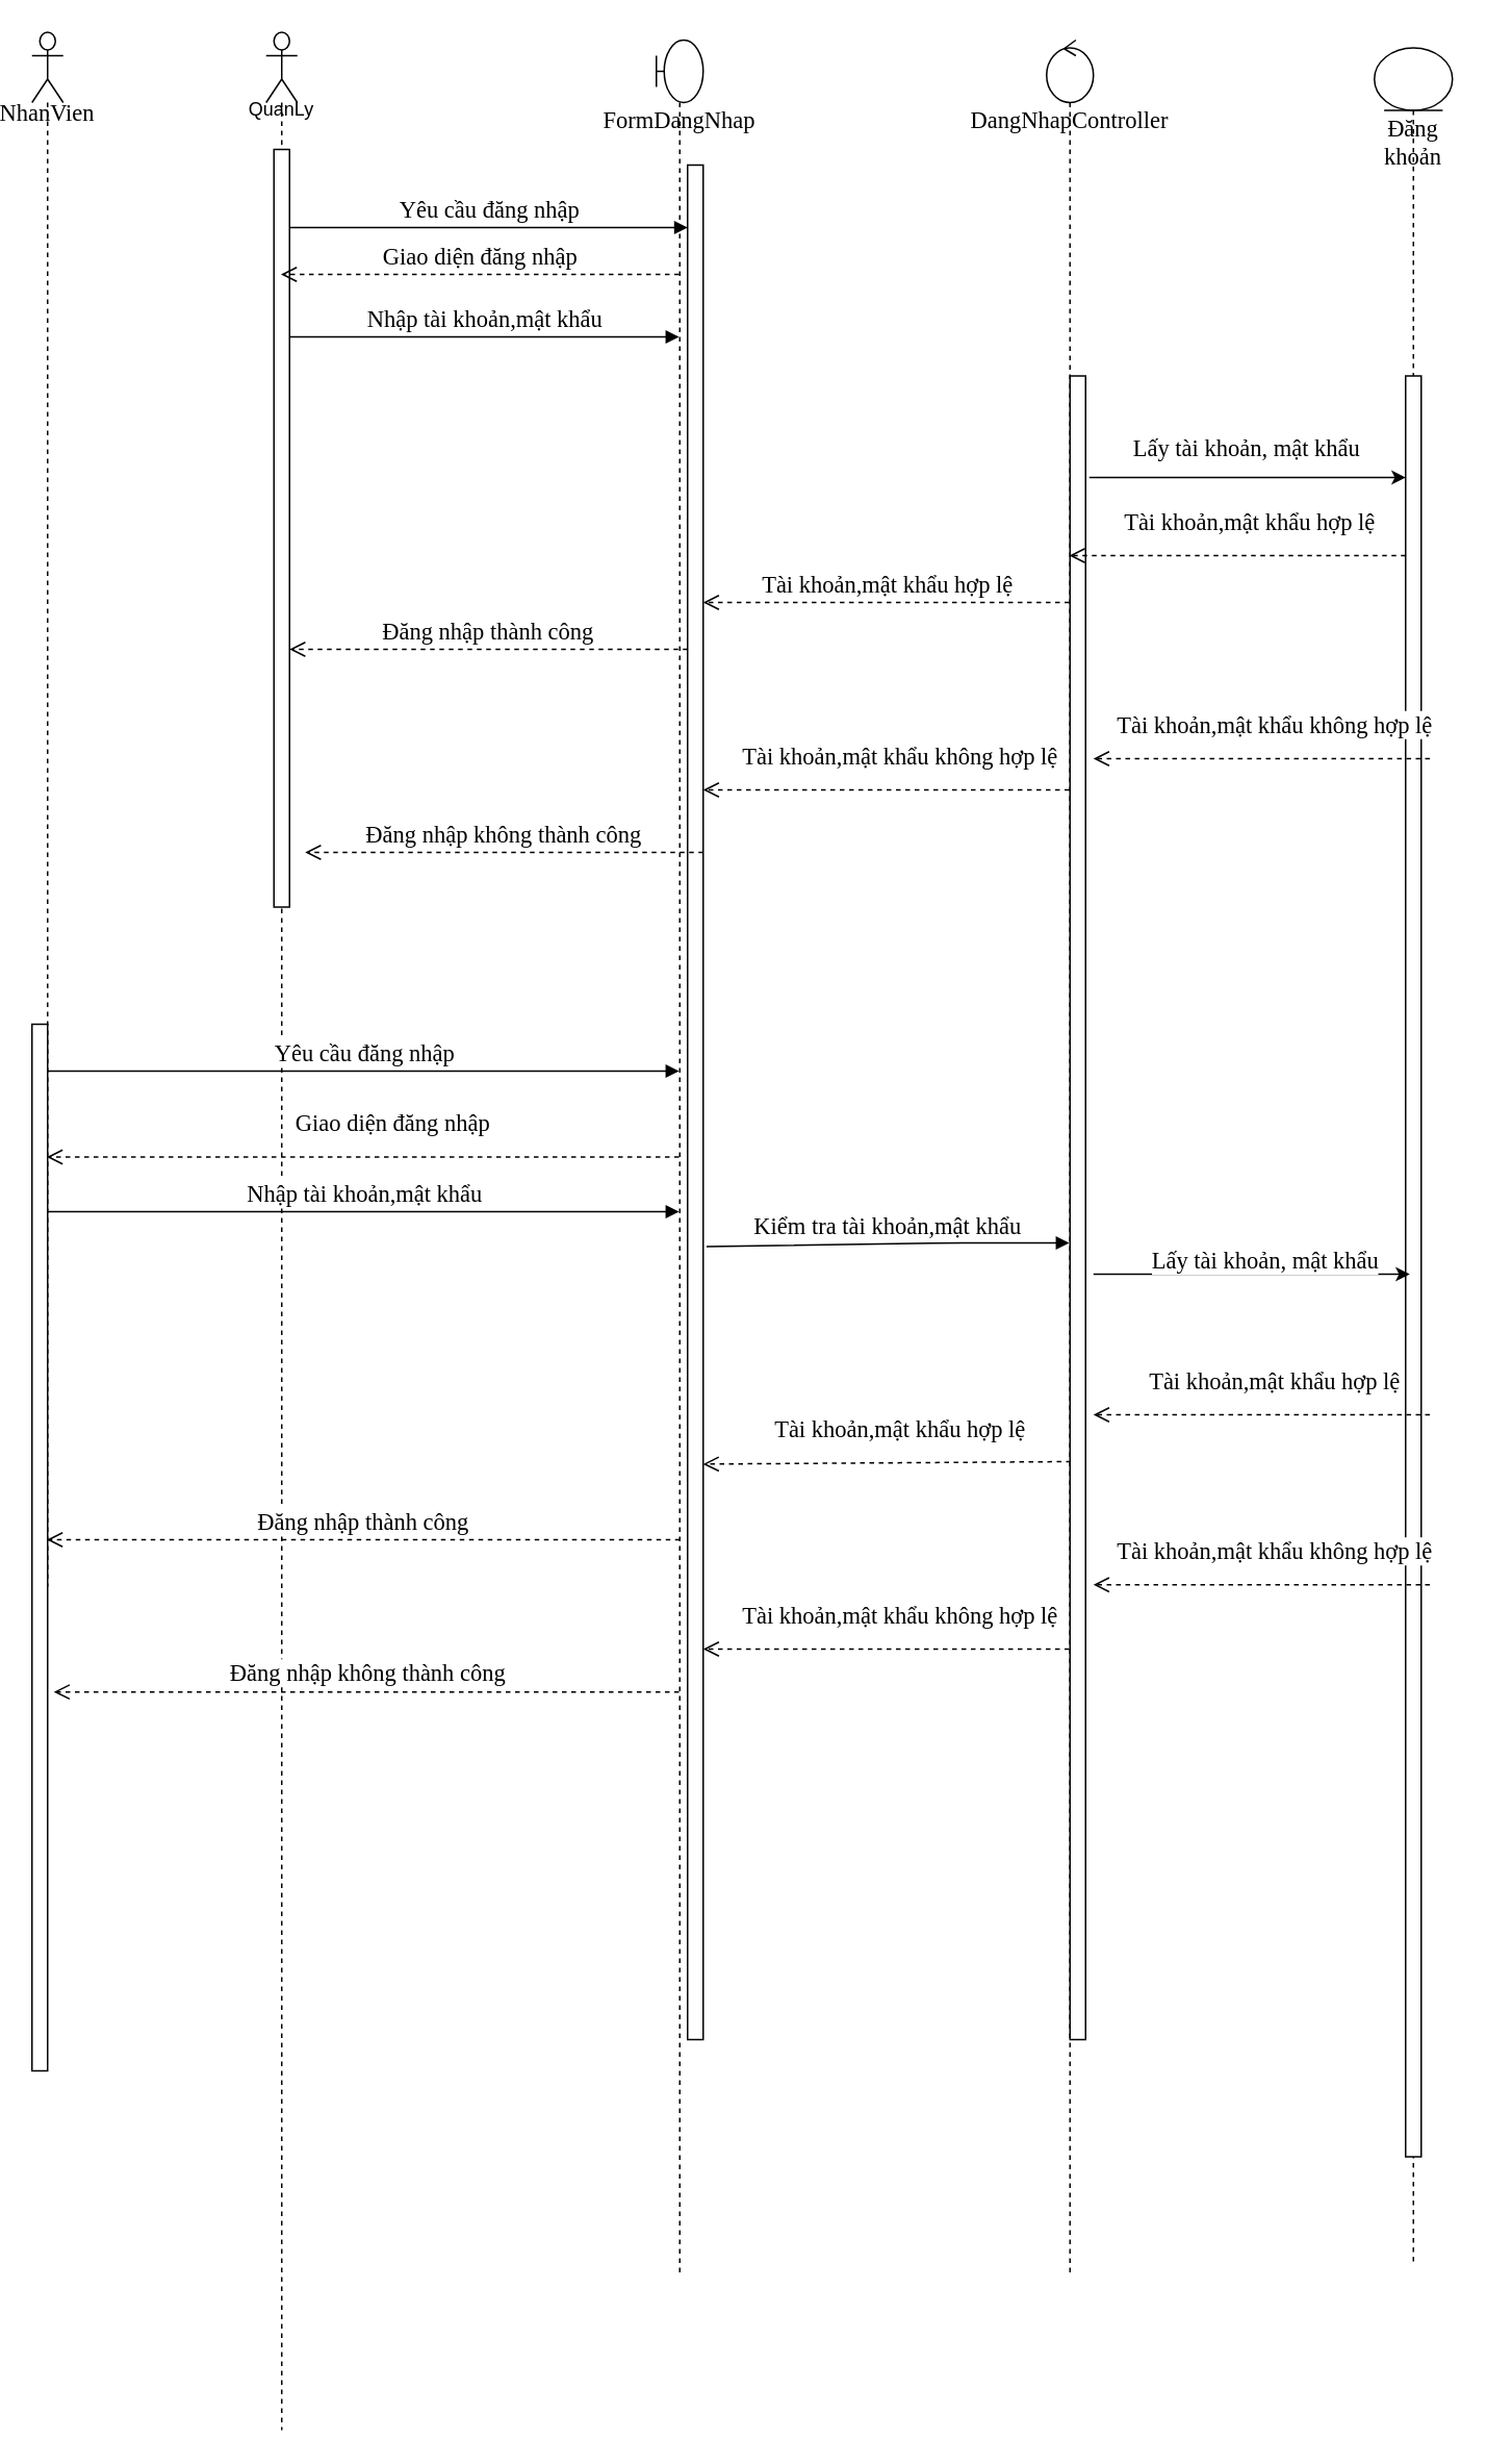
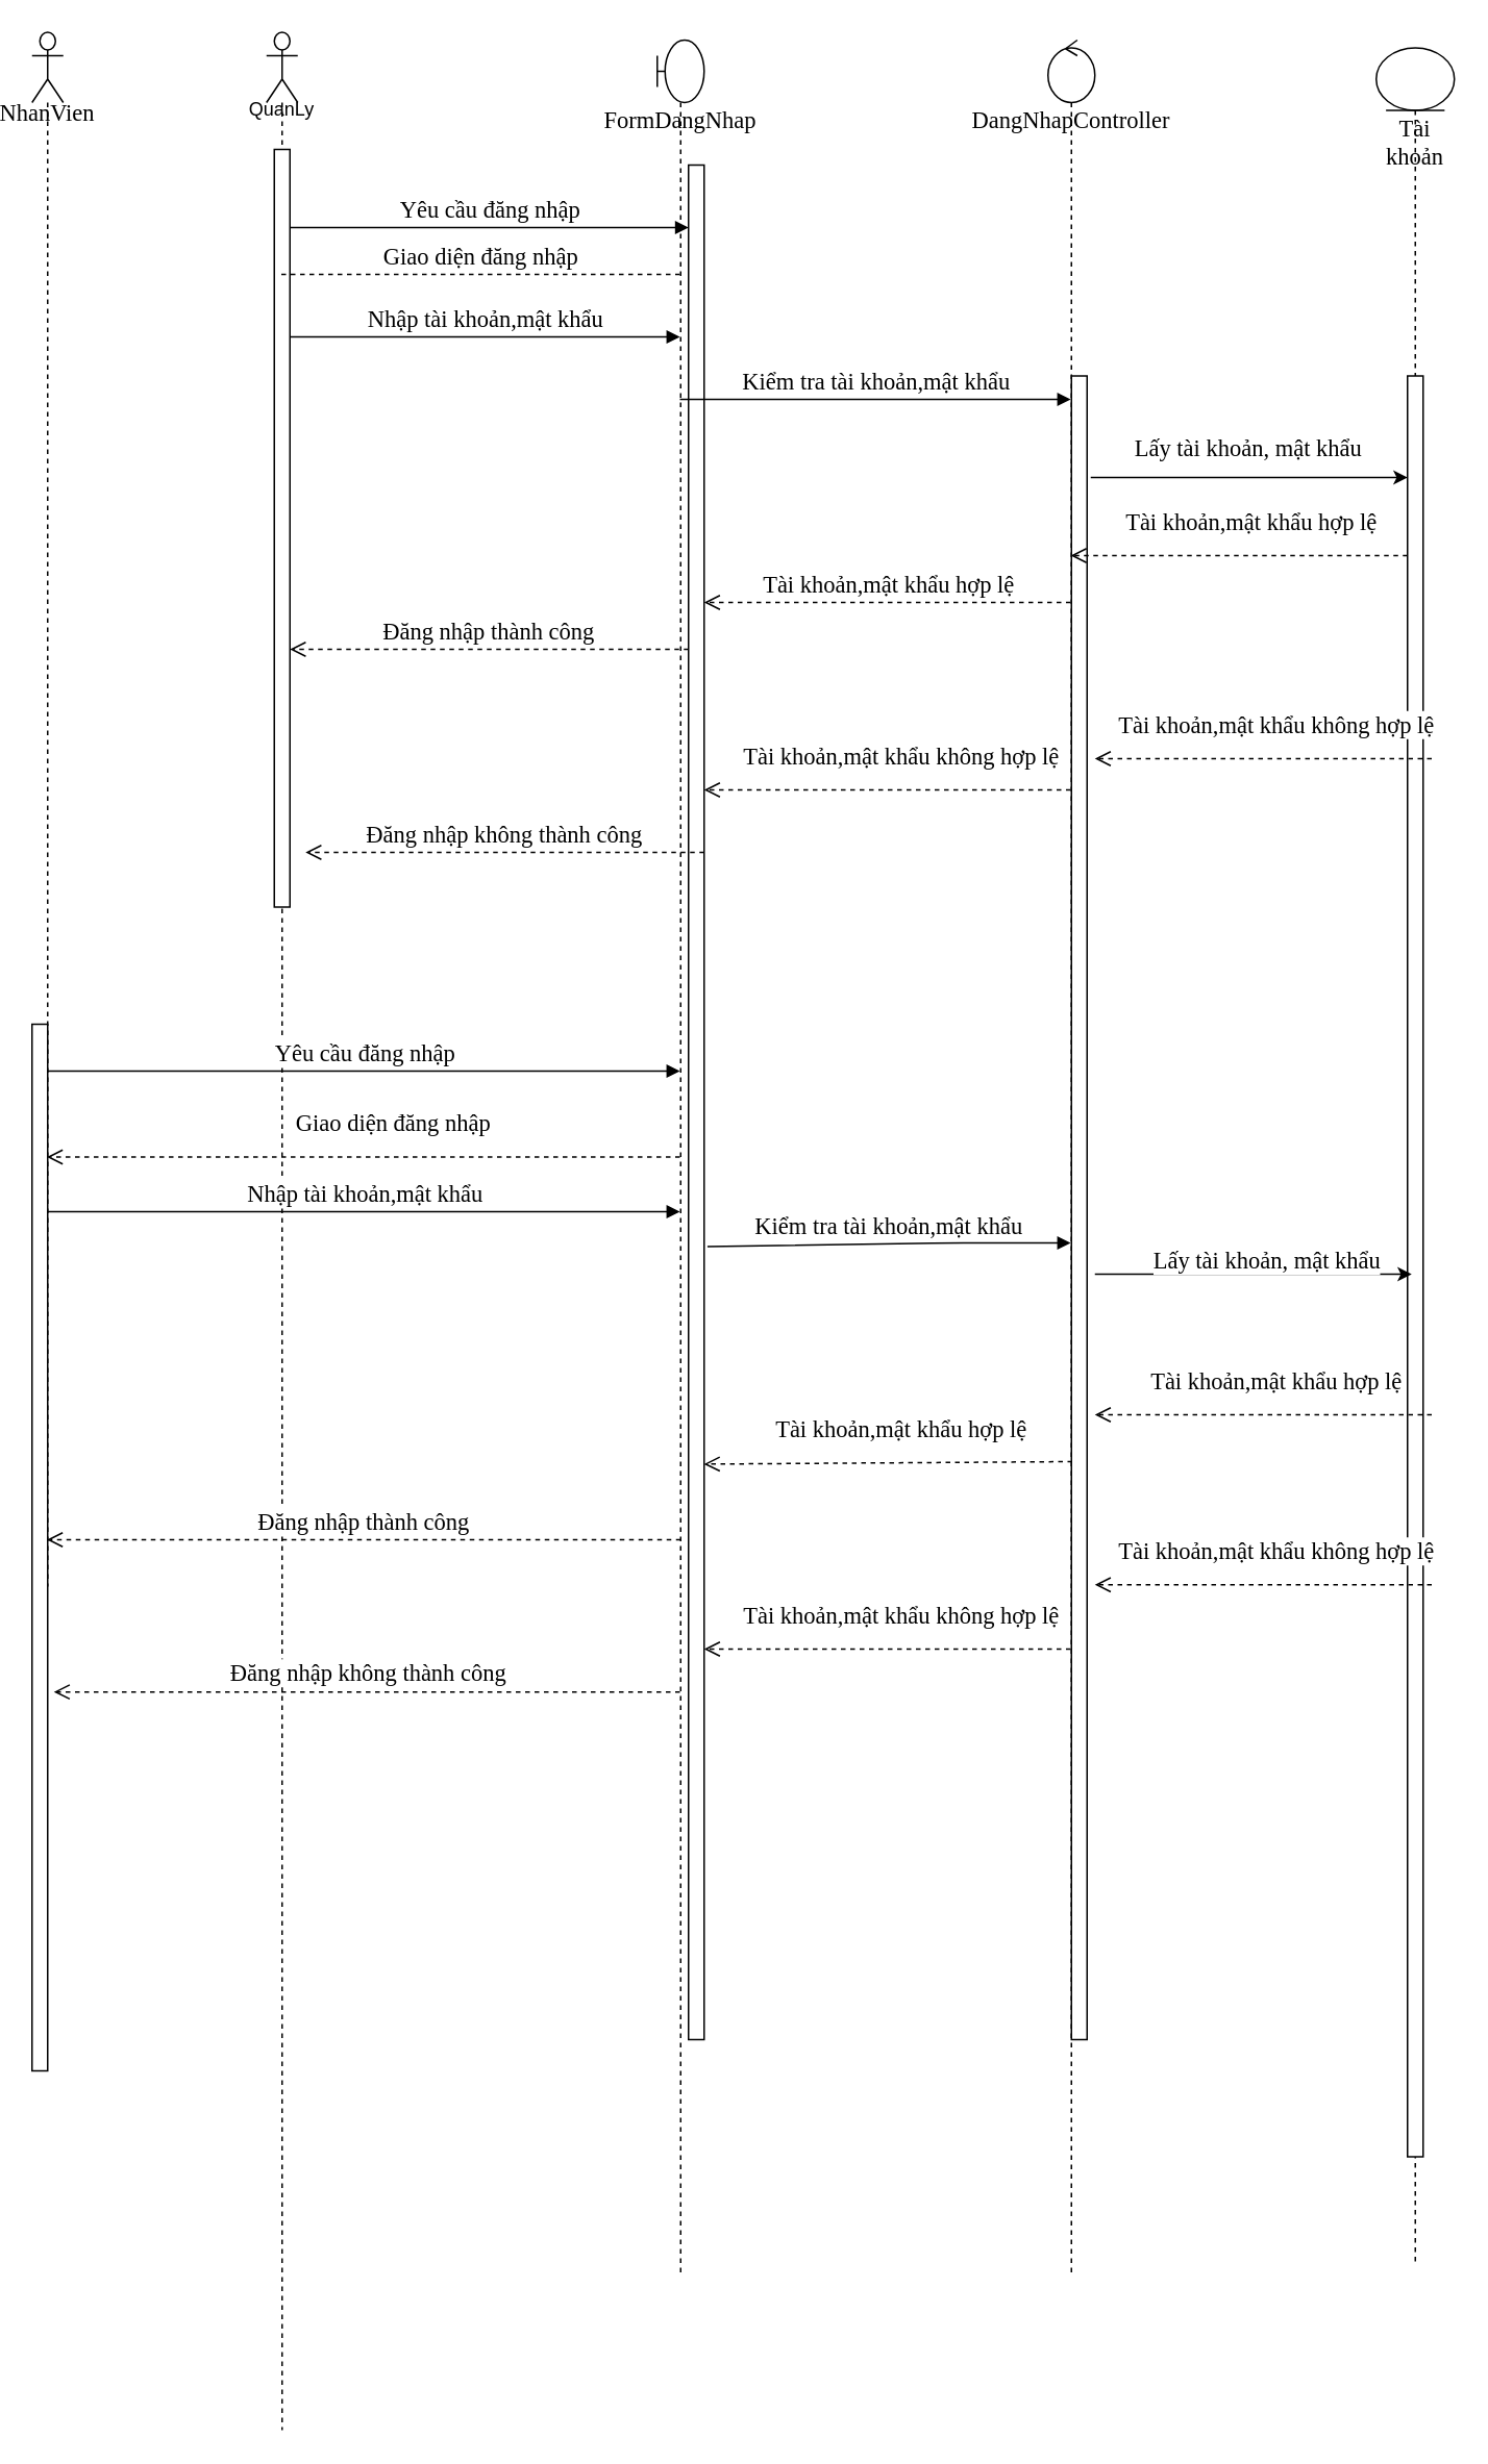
- <mxCell id="13" value="Đăng khoản" style="shape=umlLifeline;participant=umlEntity;perimeter=lifelinePerimeter;whiteSpace=wrap;html=1;container=1;collapsible=0;recursiveResize=0;verticalAlign=top;spacingTop=36;outlineConnect=0;fontFamily=Times New Roman;fontSize=15;" vertex="1" parent="1"><mxGeometry x="880" y="30" width="50" height="1420" as="geometry" /></mxCell>
+ <mxCell id="13" value="Tài khoản" style="shape=umlLifeline;participant=umlEntity;perimeter=lifelinePerimeter;whiteSpace=wrap;html=1;container=1;collapsible=0;recursiveResize=0;verticalAlign=top;spacingTop=36;outlineConnect=0;fontFamily=Times New Roman;fontSize=15;" vertex="1" parent="1"><mxGeometry x="880" y="30" width="50" height="1420" as="geometry" /></mxCell>
- <mxCell id="9" value="Giao diện đăng nhập" style="html=1;verticalAlign=bottom;endArrow=open;dashed=1;endSize=8;fontFamily=Times New Roman;fontSize=15;" edge="1" parent="1" source="4" target="6"><mxGeometry relative="1" as="geometry"><mxPoint x="370" y="195" as="sourcePoint" /><mxPoint x="290" y="195" as="targetPoint" /><Array as="points"><mxPoint x="280" y="175" /></Array></mxGeometry></mxCell>
+ <mxCell id="9" value="Giao diện đăng nhập" style="html=1;verticalAlign=bottom;endArrow=none;dashed=1;endSize=8;fontFamily=Times New Roman;fontSize=15;" edge="1" parent="1" source="4" target="6"><mxGeometry relative="1" as="geometry"><mxPoint x="370" y="195" as="sourcePoint" /><mxPoint x="290" y="195" as="targetPoint" /><Array as="points"><mxPoint x="280" y="175" /></Array></mxGeometry></mxCell>
+ <mxCell id="11" value="Kiểm tra tài khoản,mật khẩu" style="html=1;verticalAlign=bottom;endArrow=block;fontFamily=Times New Roman;fontSize=15;" edge="1" parent="1" source="4" target="2"><mxGeometry width="80" relative="1" as="geometry"><mxPoint x="500" y="185" as="sourcePoint" /><mxPoint x="580" y="185" as="targetPoint" /><Array as="points"><mxPoint x="590" y="255" /></Array></mxGeometry></mxCell>
